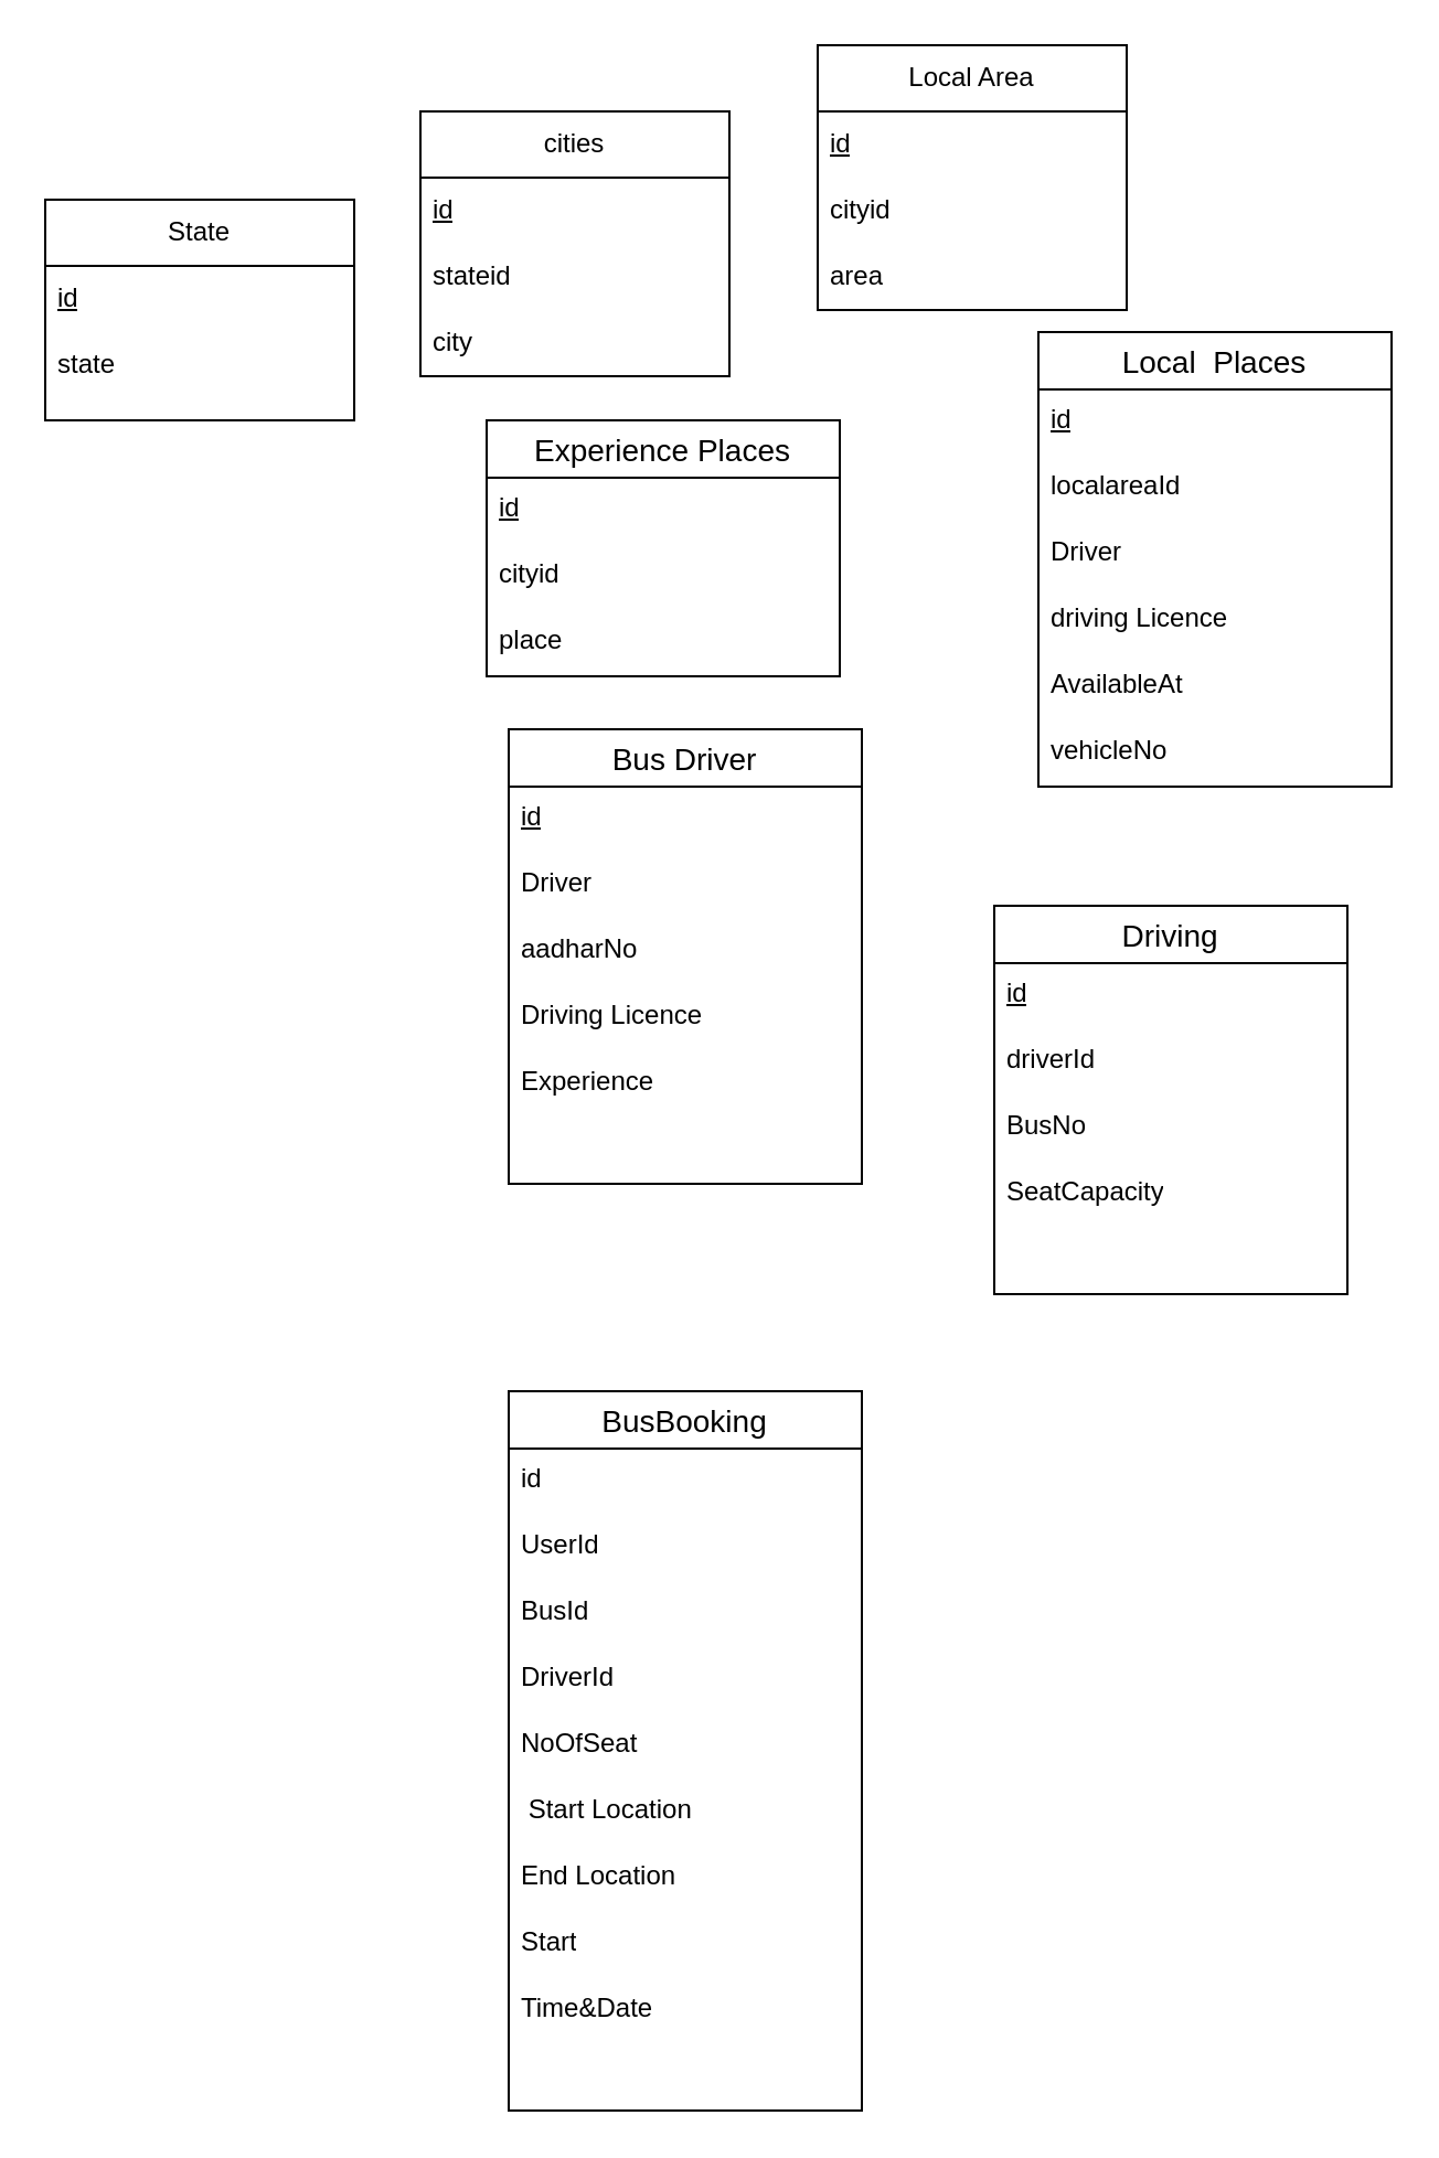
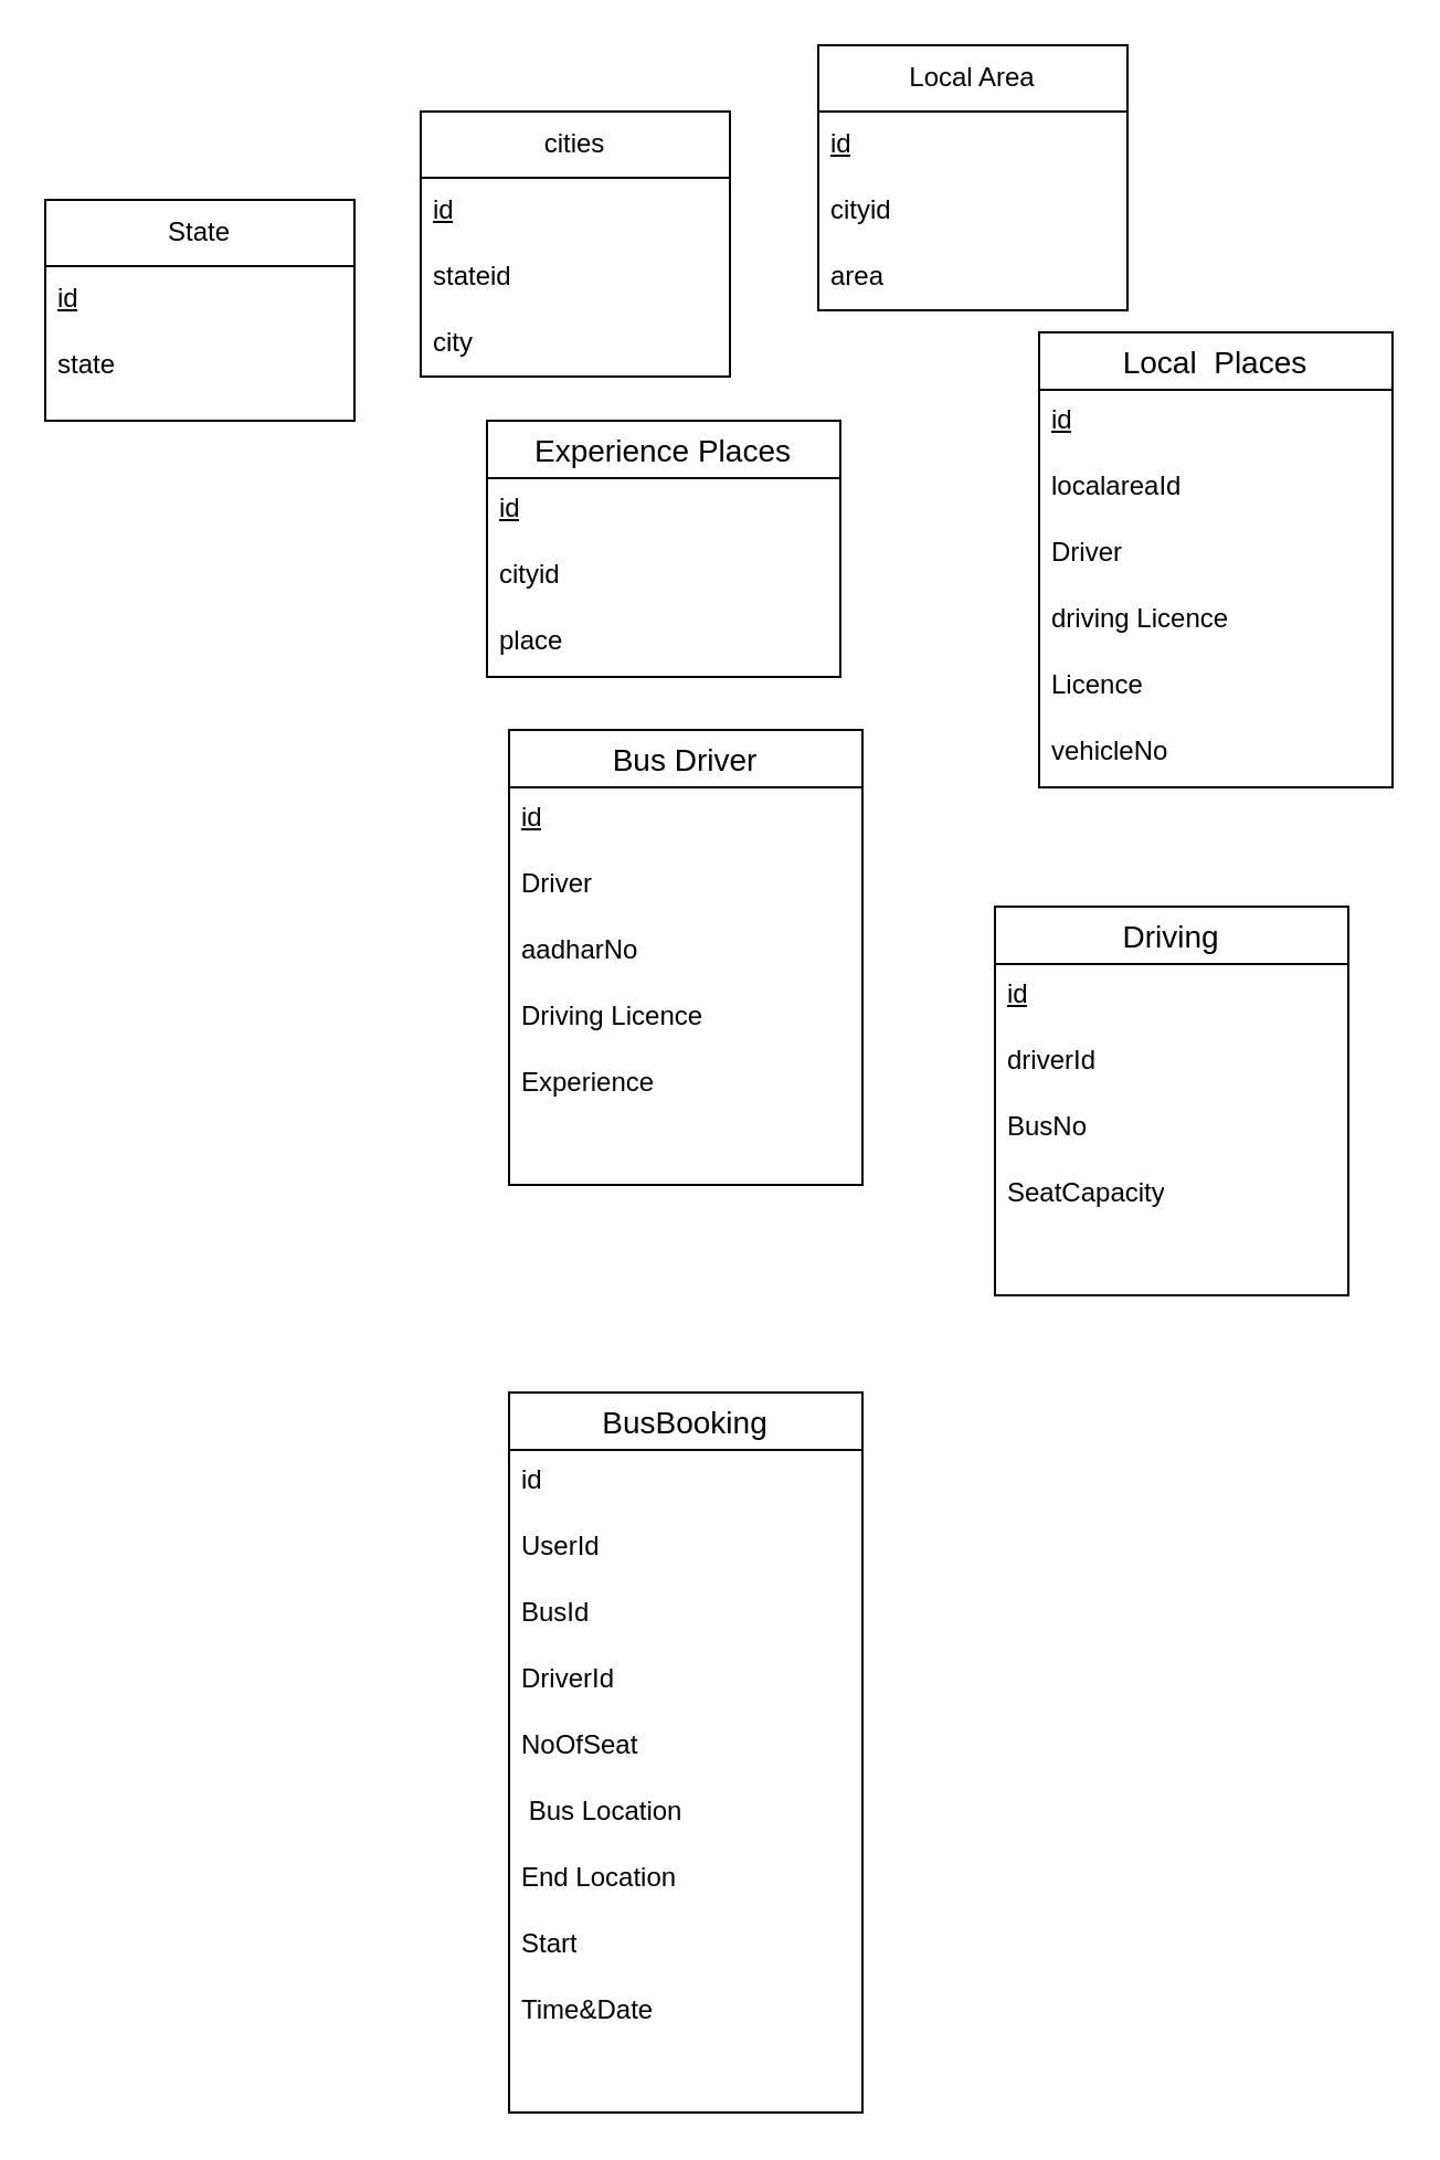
- <mxCell id="19" value="AvailableAt" style="text;strokeColor=none;fillColor=none;spacingLeft=4;spacingRight=4;overflow=hidden;rotatable=0;points=[[0,0.5],[1,0.5]];portConstraint=eastwest;fontSize=12;whiteSpace=wrap;html=1;" vertex="1" parent="14"><mxGeometry y="146" width="160" height="30" as="geometry" /></mxCell>
+ <mxCell id="19" value="Licence" style="text;strokeColor=none;fillColor=none;spacingLeft=4;spacingRight=4;overflow=hidden;rotatable=0;points=[[0,0.5],[1,0.5]];portConstraint=eastwest;fontSize=12;whiteSpace=wrap;html=1;" vertex="1" parent="14"><mxGeometry y="146" width="160" height="30" as="geometry" /></mxCell>
- <mxCell id="44" value="&amp;nbsp;Start Location" style="text;strokeColor=none;fillColor=none;spacingLeft=4;spacingRight=4;overflow=hidden;rotatable=0;points=[[0,0.5],[1,0.5]];portConstraint=eastwest;fontSize=12;whiteSpace=wrap;html=1;" vertex="1" parent="38"><mxGeometry y="176" width="160" height="30" as="geometry" /></mxCell>
+ <mxCell id="44" value="&amp;nbsp;Bus Location" style="text;strokeColor=none;fillColor=none;spacingLeft=4;spacingRight=4;overflow=hidden;rotatable=0;points=[[0,0.5],[1,0.5]];portConstraint=eastwest;fontSize=12;whiteSpace=wrap;html=1;" vertex="1" parent="38"><mxGeometry y="176" width="160" height="30" as="geometry" /></mxCell>
